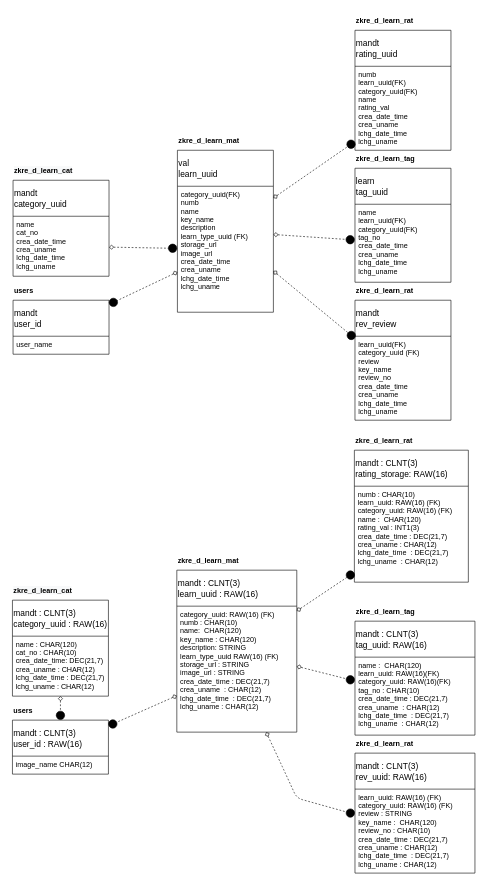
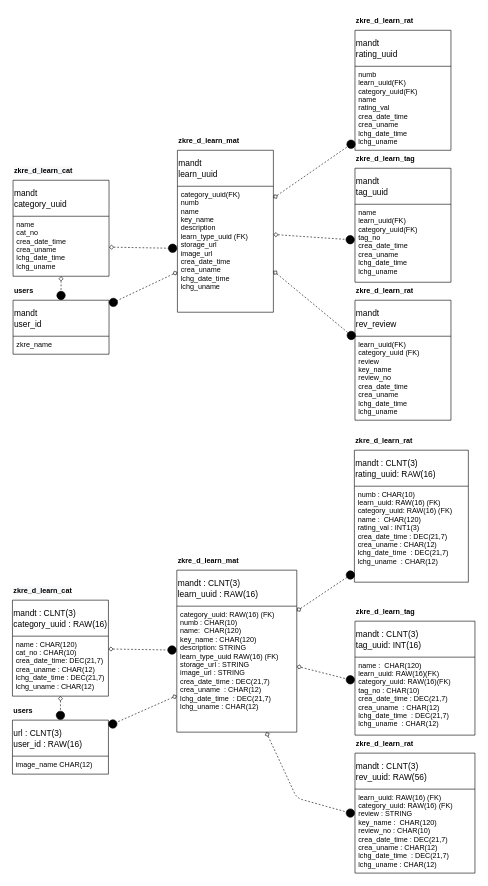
- <mxCell id="5" value="val&#10;learn_uuid" style="swimlane;fontStyle=0;childLayout=stackLayout;horizontal=1;startSize=60;horizontalStack=0;resizeParent=1;resizeParentMax=0;resizeLast=0;collapsible=1;marginBottom=0;align=left;fontSize=14;" parent="1" vertex="1"><mxGeometry x="295" y="250" width="160" height="270" as="geometry" /></mxCell>
+ <mxCell id="5" value="mandt&#10;learn_uuid" style="swimlane;fontStyle=0;childLayout=stackLayout;horizontal=1;startSize=60;horizontalStack=0;resizeParent=1;resizeParentMax=0;resizeLast=0;collapsible=1;marginBottom=0;align=left;fontSize=14;" parent="1" vertex="1"><mxGeometry x="295" y="250" width="160" height="270" as="geometry" /></mxCell>
- <mxCell id="14" value="learn&#10;tag_uuid" style="swimlane;fontStyle=0;childLayout=stackLayout;horizontal=1;startSize=60;horizontalStack=0;resizeParent=1;resizeParentMax=0;resizeLast=0;collapsible=1;marginBottom=0;align=left;fontSize=14;" parent="1" vertex="1"><mxGeometry x="591" y="280" width="160" height="190" as="geometry" /></mxCell>
+ <mxCell id="14" value="mandt&#10;tag_uuid" style="swimlane;fontStyle=0;childLayout=stackLayout;horizontal=1;startSize=60;horizontalStack=0;resizeParent=1;resizeParentMax=0;resizeLast=0;collapsible=1;marginBottom=0;align=left;fontSize=14;" parent="1" vertex="1"><mxGeometry x="591" y="280" width="160" height="190" as="geometry" /></mxCell>
+ <mxCell id="17" value="" style="endArrow=circle;html=1;startArrow=diamond;startFill=0;endFill=1;dashed=1;" parent="1" source="2" target="21" edge="1"><mxGeometry width="50" height="50" relative="1" as="geometry"><mxPoint x="361" y="550" as="sourcePoint" /><mxPoint x="411" y="500" as="targetPoint" /></mxGeometry></mxCell>
- <mxCell id="22" value="user_name" style="text;strokeColor=none;fillColor=none;spacingLeft=4;spacingRight=4;overflow=hidden;rotatable=0;points=[[0,0.5],[1,0.5]];portConstraint=eastwest;fontSize=12;align=left;" parent="21" vertex="1"><mxGeometry y="60" width="160" height="30" as="geometry" /></mxCell>
+ <mxCell id="22" value="zkre_name" style="text;strokeColor=none;fillColor=none;spacingLeft=4;spacingRight=4;overflow=hidden;rotatable=0;points=[[0,0.5],[1,0.5]];portConstraint=eastwest;fontSize=12;align=left;" parent="21" vertex="1"><mxGeometry y="60" width="160" height="30" as="geometry" /></mxCell>
- <mxCell id="30" value="mandt : CLNT(3)&#10;rating_storage: RAW(16)" style="swimlane;fontStyle=0;childLayout=stackLayout;horizontal=1;startSize=60;horizontalStack=0;resizeParent=1;resizeParentMax=0;resizeLast=0;collapsible=1;marginBottom=0;align=left;fontSize=14;" vertex="1" parent="1"><mxGeometry x="590" y="750" width="190" height="220" as="geometry" /></mxCell>
+ <mxCell id="30" value="mandt : CLNT(3)&#10;rating_uuid: RAW(16)" style="swimlane;fontStyle=0;childLayout=stackLayout;horizontal=1;startSize=60;horizontalStack=0;resizeParent=1;resizeParentMax=0;resizeLast=0;collapsible=1;marginBottom=0;align=left;fontSize=14;" vertex="1" parent="1"><mxGeometry x="590" y="750" width="190" height="220" as="geometry" /></mxCell>
- <mxCell id="36" value="mandt : CLNT(3)&#10;tag_uuid: RAW(16)" style="swimlane;fontStyle=0;childLayout=stackLayout;horizontal=1;startSize=60;horizontalStack=0;resizeParent=1;resizeParentMax=0;resizeLast=0;collapsible=1;marginBottom=0;align=left;fontSize=14;" vertex="1" parent="1"><mxGeometry x="591" y="1035" width="200" height="190" as="geometry" /></mxCell>
+ <mxCell id="36" value="mandt : CLNT(3)&#10;tag_uuid: INT(16)" style="swimlane;fontStyle=0;childLayout=stackLayout;horizontal=1;startSize=60;horizontalStack=0;resizeParent=1;resizeParentMax=0;resizeLast=0;collapsible=1;marginBottom=0;align=left;fontSize=14;" vertex="1" parent="1"><mxGeometry x="591" y="1035" width="200" height="190" as="geometry" /></mxCell>
+ <mxCell id="39" value="" style="endArrow=circle;html=1;startArrow=diamond;startFill=0;endFill=1;dashed=1;" edge="1" parent="1" source="24" target="27"><mxGeometry width="50" height="50" relative="1" as="geometry"><mxPoint x="360" y="1250" as="sourcePoint" /><mxPoint x="410" y="1200" as="targetPoint" /></mxGeometry></mxCell>
- <mxCell id="43" value="mandt : CLNT(3)&#10;user_id : RAW(16)" style="swimlane;fontStyle=0;childLayout=stackLayout;horizontal=1;startSize=60;horizontalStack=0;resizeParent=1;resizeParentMax=0;resizeLast=0;collapsible=1;marginBottom=0;align=left;fontSize=14;" vertex="1" parent="1"><mxGeometry x="20" y="1200" width="160" height="90" as="geometry" /></mxCell>
+ <mxCell id="43" value="url : CLNT(3)&#10;user_id : RAW(16)" style="swimlane;fontStyle=0;childLayout=stackLayout;horizontal=1;startSize=60;horizontalStack=0;resizeParent=1;resizeParentMax=0;resizeLast=0;collapsible=1;marginBottom=0;align=left;fontSize=14;" vertex="1" parent="1"><mxGeometry x="20" y="1200" width="160" height="90" as="geometry" /></mxCell>
- <mxCell id="33" value="mandt : CLNT(3)&#10;rev_uuid: RAW(16)" style="swimlane;fontStyle=0;childLayout=stackLayout;horizontal=1;startSize=60;horizontalStack=0;resizeParent=1;resizeParentMax=0;resizeLast=0;collapsible=1;marginBottom=0;align=left;fontSize=14;" vertex="1" parent="1"><mxGeometry x="591" y="1255" width="200" height="200" as="geometry" /></mxCell>
+ <mxCell id="33" value="mandt : CLNT(3)&#10;rev_uuid: RAW(56)" style="swimlane;fontStyle=0;childLayout=stackLayout;horizontal=1;startSize=60;horizontalStack=0;resizeParent=1;resizeParentMax=0;resizeLast=0;collapsible=1;marginBottom=0;align=left;fontSize=14;" vertex="1" parent="1"><mxGeometry x="591" y="1255" width="200" height="200" as="geometry" /></mxCell>
